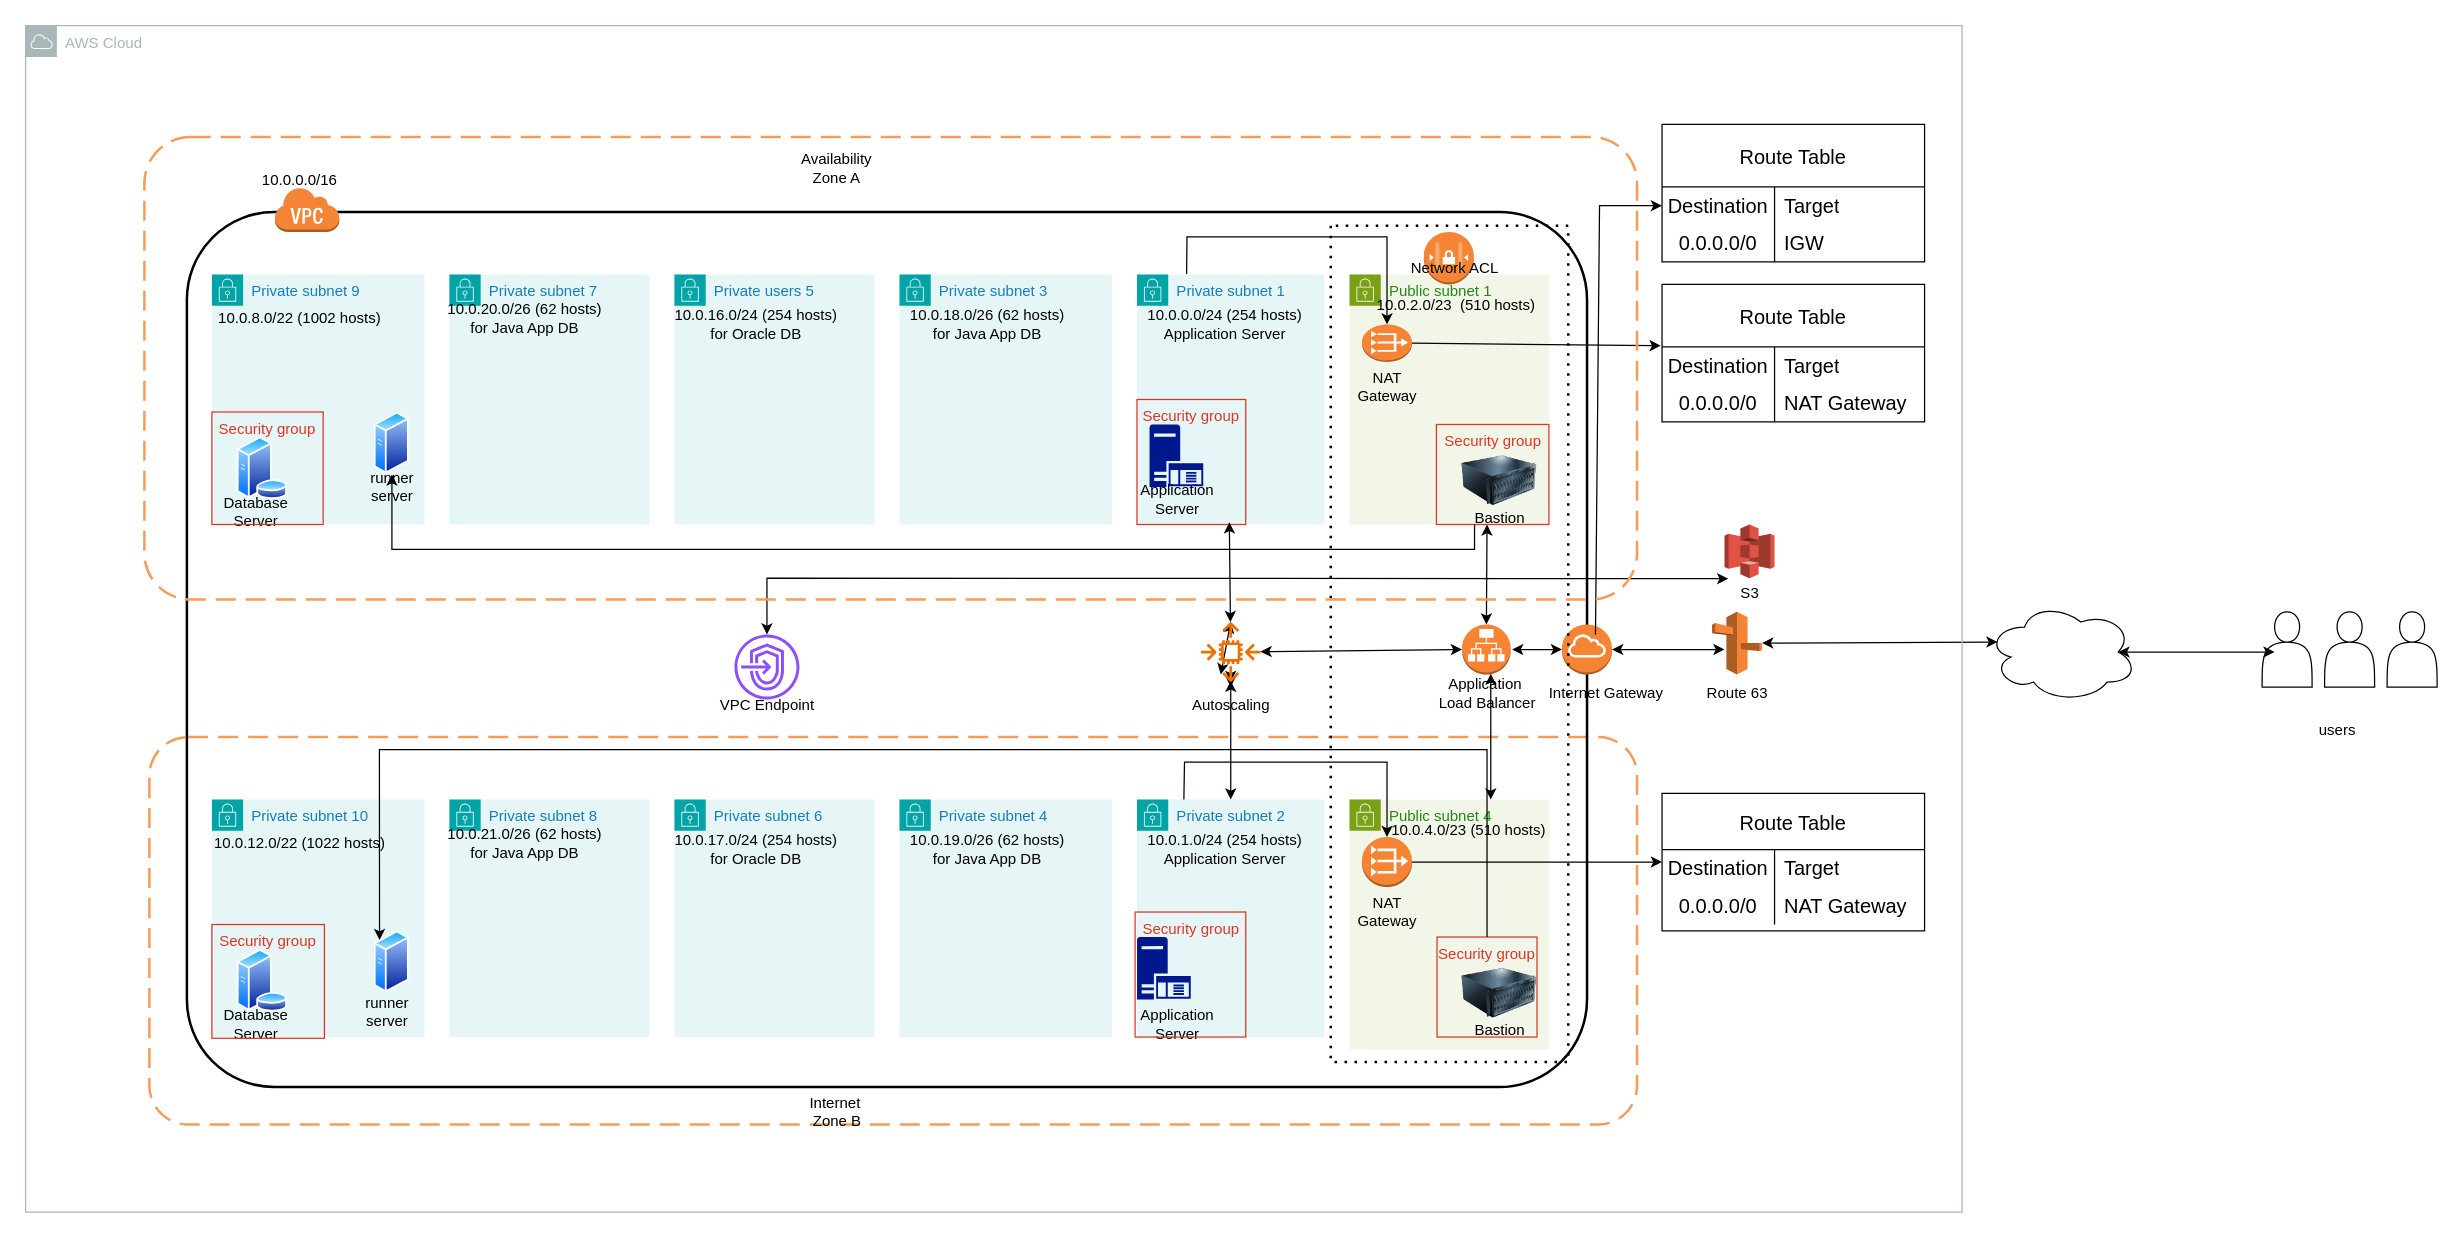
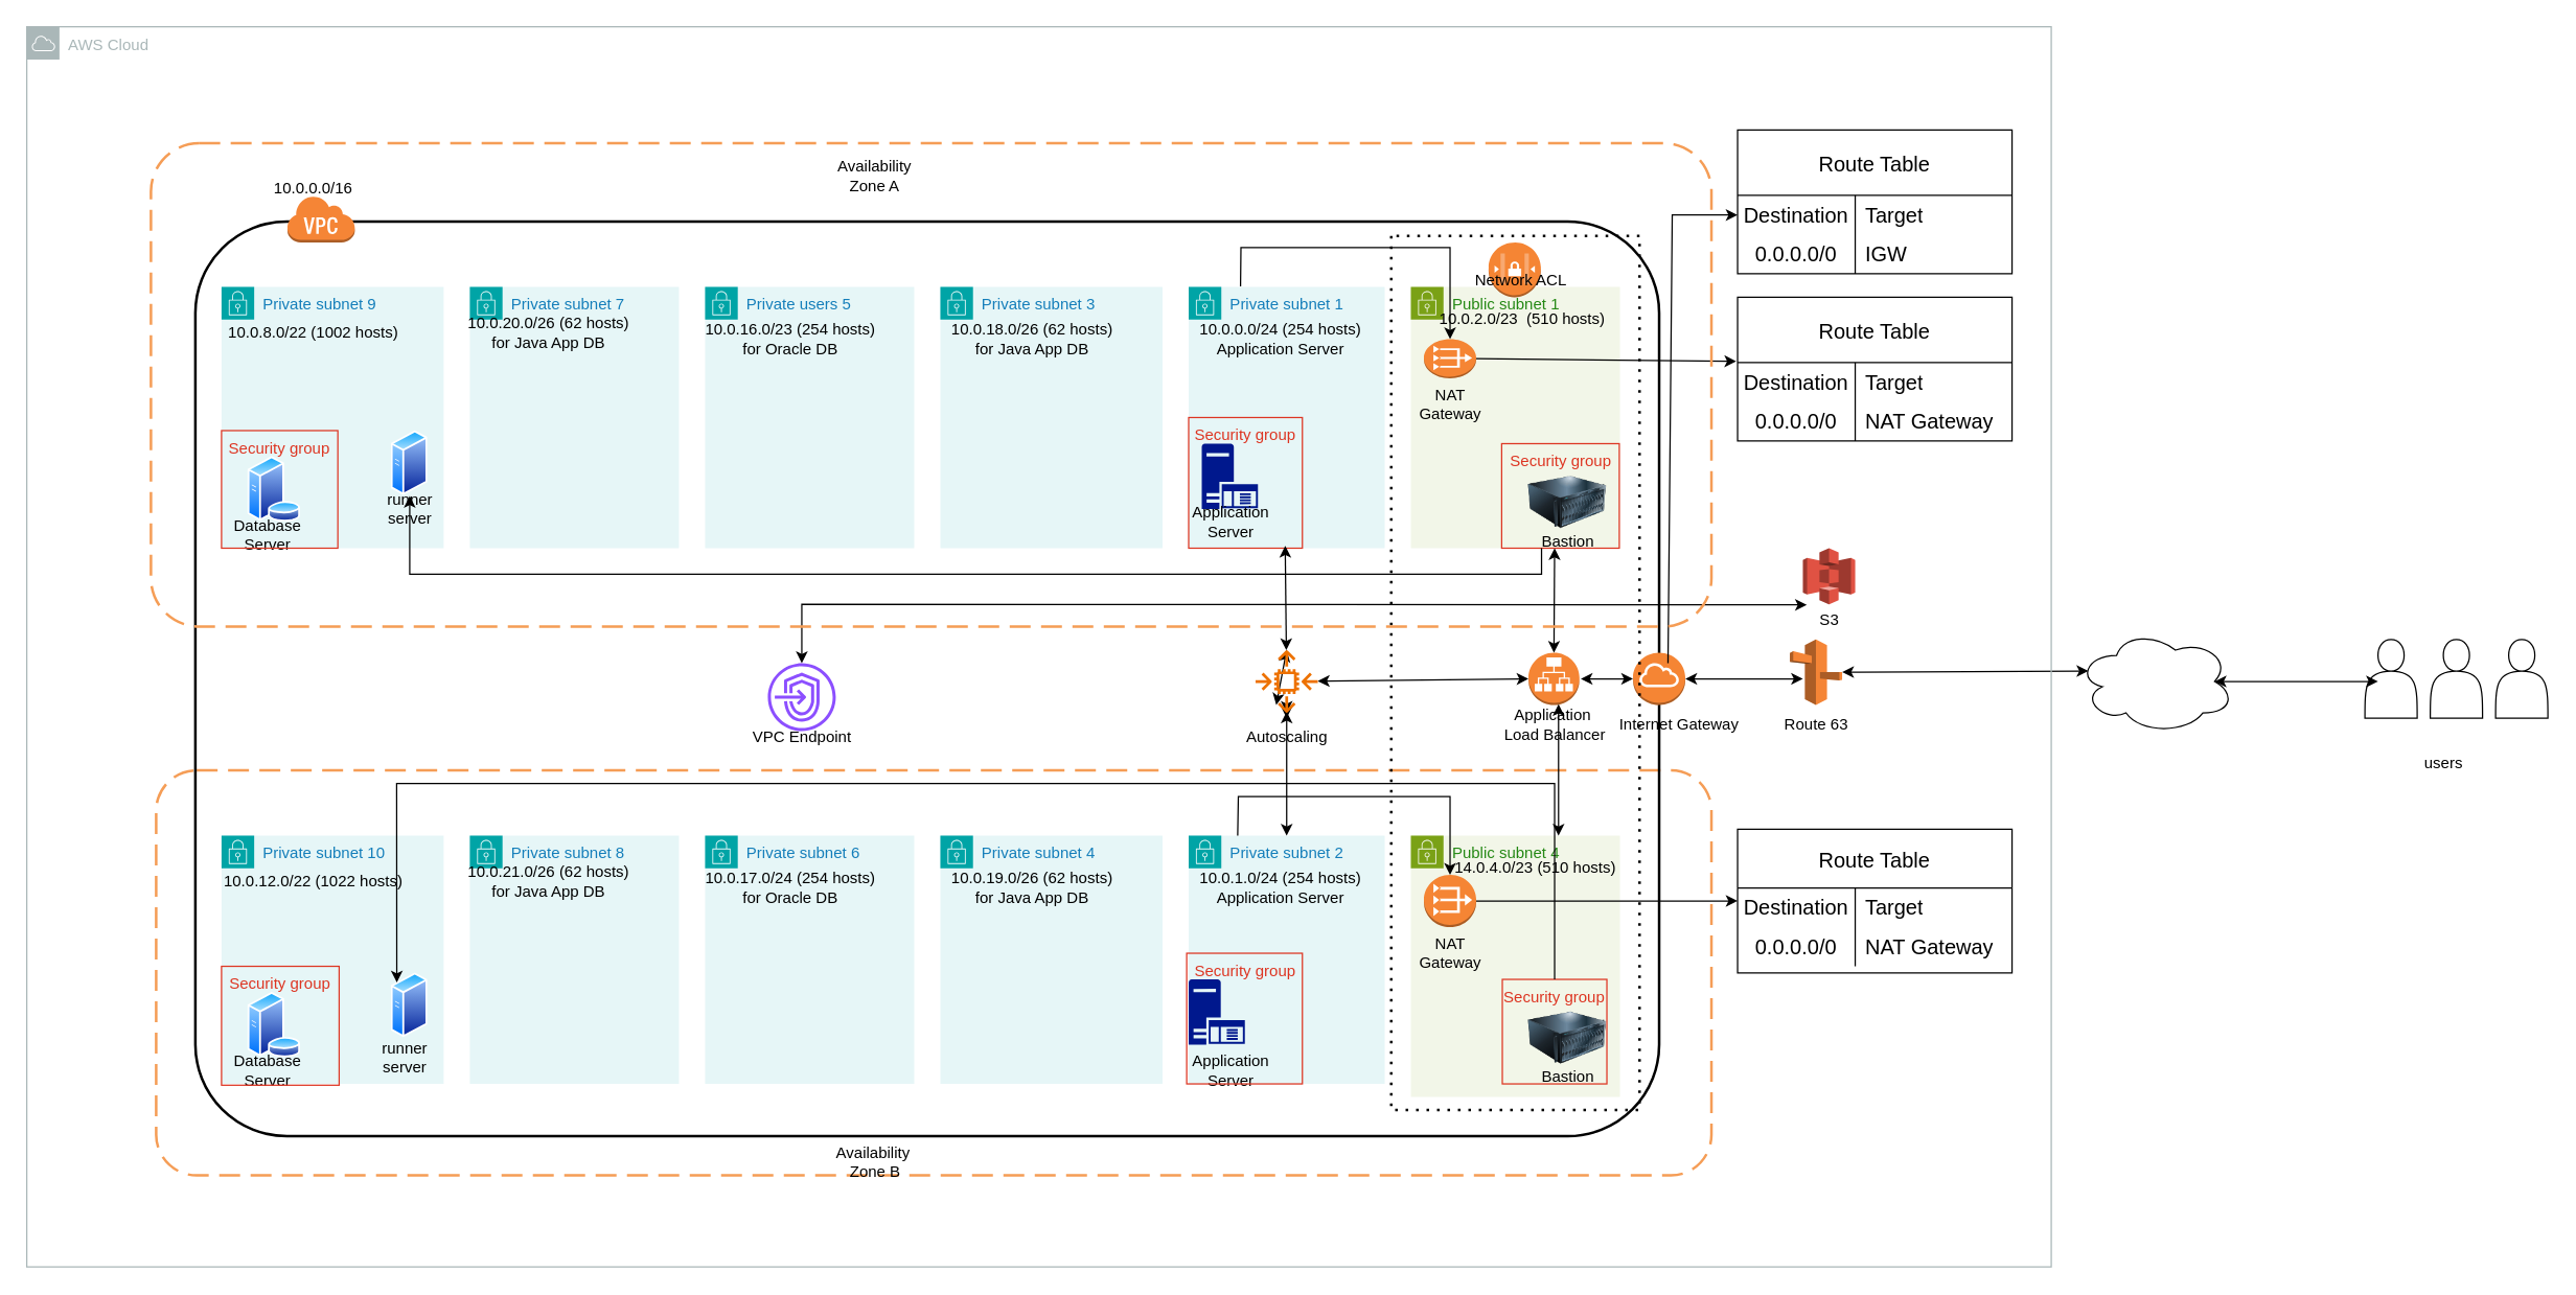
- <mxCell id="94" value="&lt;div&gt;10.0.16.0/24 (254 hosts)&lt;/div&gt;&lt;div&gt;for Oracle DB&lt;/div&gt;" style="text;html=1;align=center;verticalAlign=middle;resizable=0;points=[];autosize=1;strokeColor=none;fillColor=none;" parent="1" vertex="1"><mxGeometry x="529" y="239" width="150" height="40" as="geometry" /></mxCell>
+ <mxCell id="94" value="&lt;div&gt;10.0.16.0/23 (254 hosts)&lt;/div&gt;&lt;div&gt;for Oracle DB&lt;/div&gt;" style="text;html=1;align=center;verticalAlign=middle;resizable=0;points=[];autosize=1;strokeColor=none;fillColor=none;" parent="1" vertex="1"><mxGeometry x="529" y="239" width="150" height="40" as="geometry" /></mxCell>
- <mxCell id="93" value="10.0.4.0/23 (510 hosts)" style="text;html=1;align=center;verticalAlign=middle;resizable=0;points=[];autosize=1;strokeColor=none;fillColor=none;" parent="1" vertex="1"><mxGeometry x="1099" y="649" width="150" height="30" as="geometry" /></mxCell>
+ <mxCell id="93" value="14.0.4.0/23 (510 hosts)" style="text;html=1;align=center;verticalAlign=middle;resizable=0;points=[];autosize=1;strokeColor=none;fillColor=none;" parent="1" vertex="1"><mxGeometry x="1099" y="649" width="150" height="30" as="geometry" /></mxCell>
- <mxCell id="29" value="Internet&amp;nbsp;&lt;div&gt;Zone B&lt;/div&gt;" style="text;html=1;align=center;verticalAlign=middle;resizable=0;points=[];autosize=1;strokeColor=none;fillColor=none;" parent="1" vertex="1"><mxGeometry x="629" y="869" width="80" height="40" as="geometry" /></mxCell>
+ <mxCell id="29" value="Availability&amp;nbsp;&lt;div&gt;Zone B&lt;/div&gt;" style="text;html=1;align=center;verticalAlign=middle;resizable=0;points=[];autosize=1;strokeColor=none;fillColor=none;" parent="1" vertex="1"><mxGeometry x="629" y="869" width="80" height="40" as="geometry" /></mxCell>
